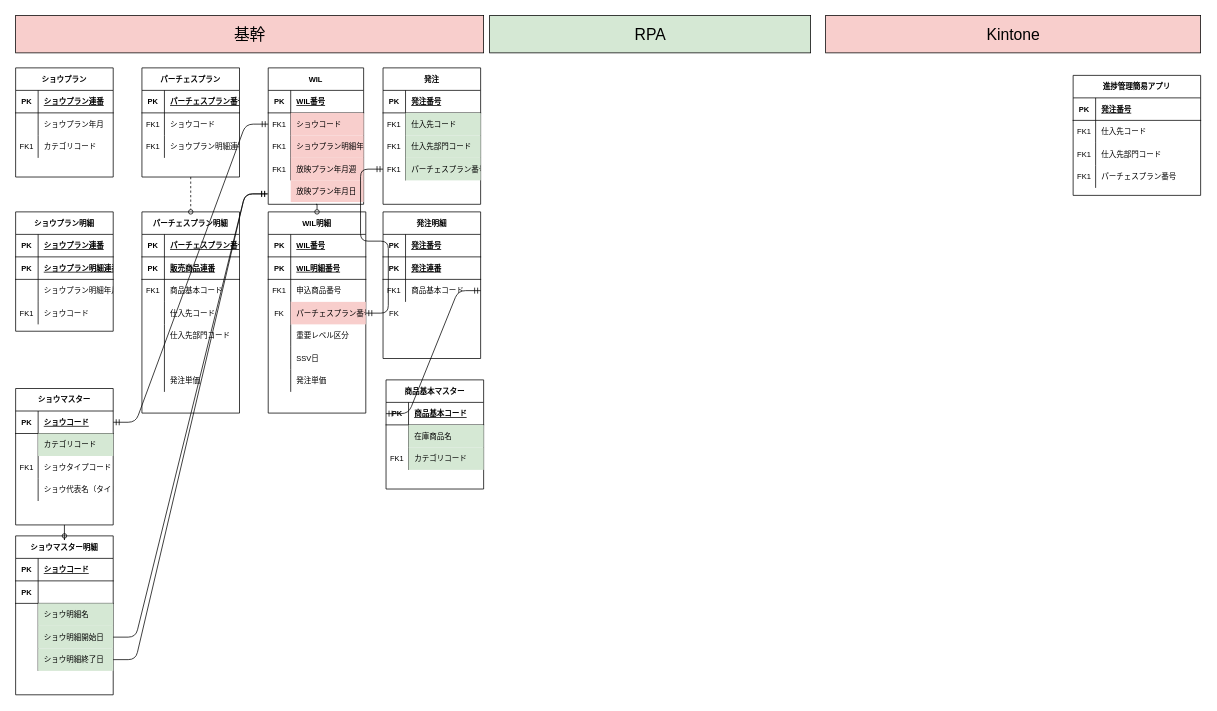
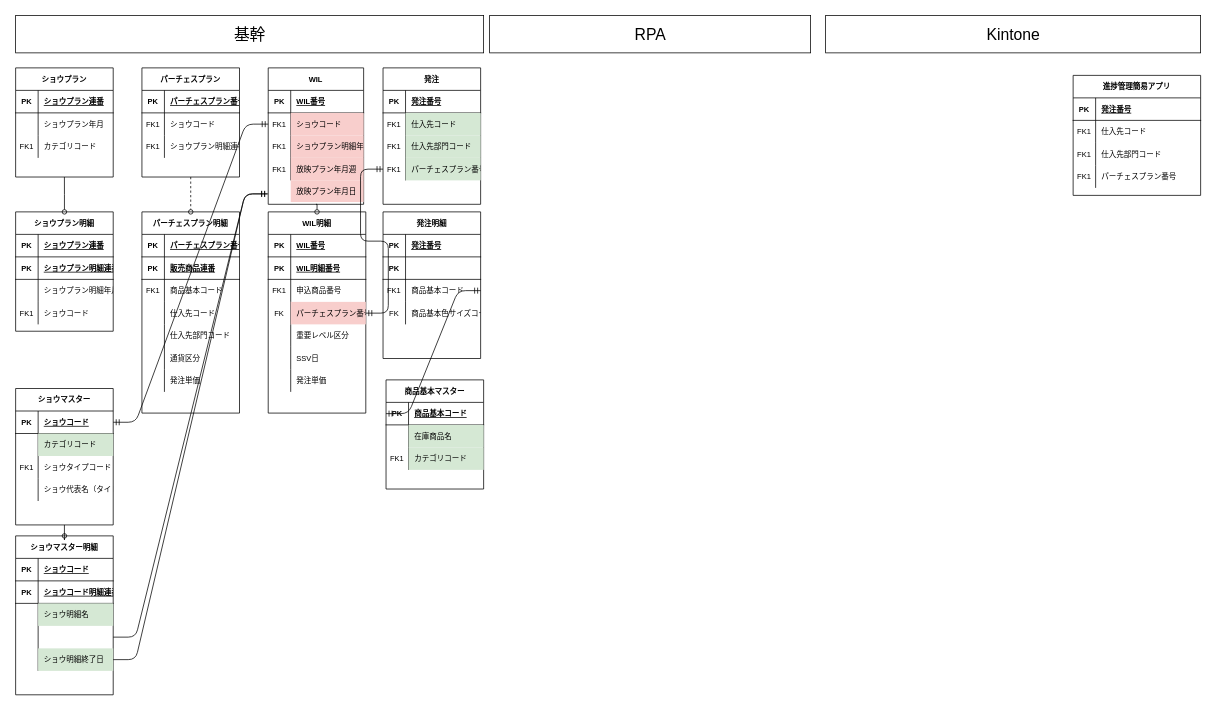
- <mxCell id="2" value="基幹" style="html=1;dashed=0;whitespace=wrap;fontSize=21;fillColor=#f8cecc;" parent="1" vertex="1"><mxGeometry x="20" y="20" width="624" height="50" as="geometry" /></mxCell>
+ <mxCell id="2" value="基幹" style="html=1;dashed=0;whitespace=wrap;fontSize=21;" parent="1" vertex="1"><mxGeometry x="20" y="20" width="624" height="50" as="geometry" /></mxCell>
- <mxCell id="3" value="RPA" style="html=1;dashed=0;whitespace=wrap;fontSize=21;fillColor=#d5e8d4;" parent="1" vertex="1"><mxGeometry x="652" y="20" width="428" height="50" as="geometry" /></mxCell>
+ <mxCell id="3" value="RPA" style="html=1;dashed=0;whitespace=wrap;fontSize=21;" parent="1" vertex="1"><mxGeometry x="652" y="20" width="428" height="50" as="geometry" /></mxCell>
- <mxCell id="4" value="Kintone" style="html=1;dashed=0;whitespace=wrap;fontSize=21;fillColor=#f8cecc;" parent="1" vertex="1"><mxGeometry x="1100" y="20" width="500" height="50" as="geometry" /></mxCell>
+ <mxCell id="4" value="Kintone" style="html=1;dashed=0;whitespace=wrap;fontSize=21;" parent="1" vertex="1"><mxGeometry x="1100" y="20" width="500" height="50" as="geometry" /></mxCell>
+ <mxCell id="151" style="edgeStyle=orthogonalEdgeStyle;rounded=0;orthogonalLoop=1;jettySize=auto;html=1;exitX=0.5;exitY=1;exitDx=0;exitDy=0;fontSize=10;endArrow=oval;endFill=0;" parent="1" source="141" target="64" edge="1"><mxGeometry x="40" y="80" as="geometry" /></mxCell>
- <mxCell id="131" value="発注連番" style="shape=partialRectangle;overflow=hidden;connectable=0;fillColor=none;top=0;left=0;bottom=0;right=0;align=left;spacingLeft=6;fontStyle=5;fontSize=10;" parent="129" vertex="1"><mxGeometry x="30" width="100.12" height="30" as="geometry" /></mxCell>
+ <mxCell id="137" value="商品基本色サイズコード" style="shape=partialRectangle;overflow=hidden;connectable=0;fillColor=none;top=0;left=0;bottom=0;right=0;align=left;spacingLeft=6;fontSize=10;" parent="135" vertex="1"><mxGeometry x="30" width="100.12" height="30" as="geometry" /></mxCell>
+ <mxCell id="46" value="通貨区分" style="shape=partialRectangle;overflow=hidden;connectable=0;fillColor=none;top=0;left=0;bottom=0;right=0;align=left;spacingLeft=6;fontSize=10;" parent="44" vertex="1"><mxGeometry x="30" width="100.12" height="30" as="geometry" /></mxCell>
+ <mxCell id="168" value="ショウコード明細連番" style="shape=partialRectangle;overflow=hidden;connectable=0;fillColor=none;top=0;left=0;bottom=0;right=0;align=left;spacingLeft=6;fontStyle=5;fontSize=10;" parent="166" vertex="1"><mxGeometry x="30" width="100.123" height="30" as="geometry" /></mxCell>
- <mxCell id="174" value="ショウ明細開始日" style="shape=partialRectangle;overflow=hidden;connectable=0;fillColor=#d5e8d4;top=0;left=0;bottom=0;right=0;align=left;spacingLeft=6;fontSize=10;strokeColor=#82b366;" parent="172" vertex="1"><mxGeometry x="30" width="100.123" height="30" as="geometry" /></mxCell>
